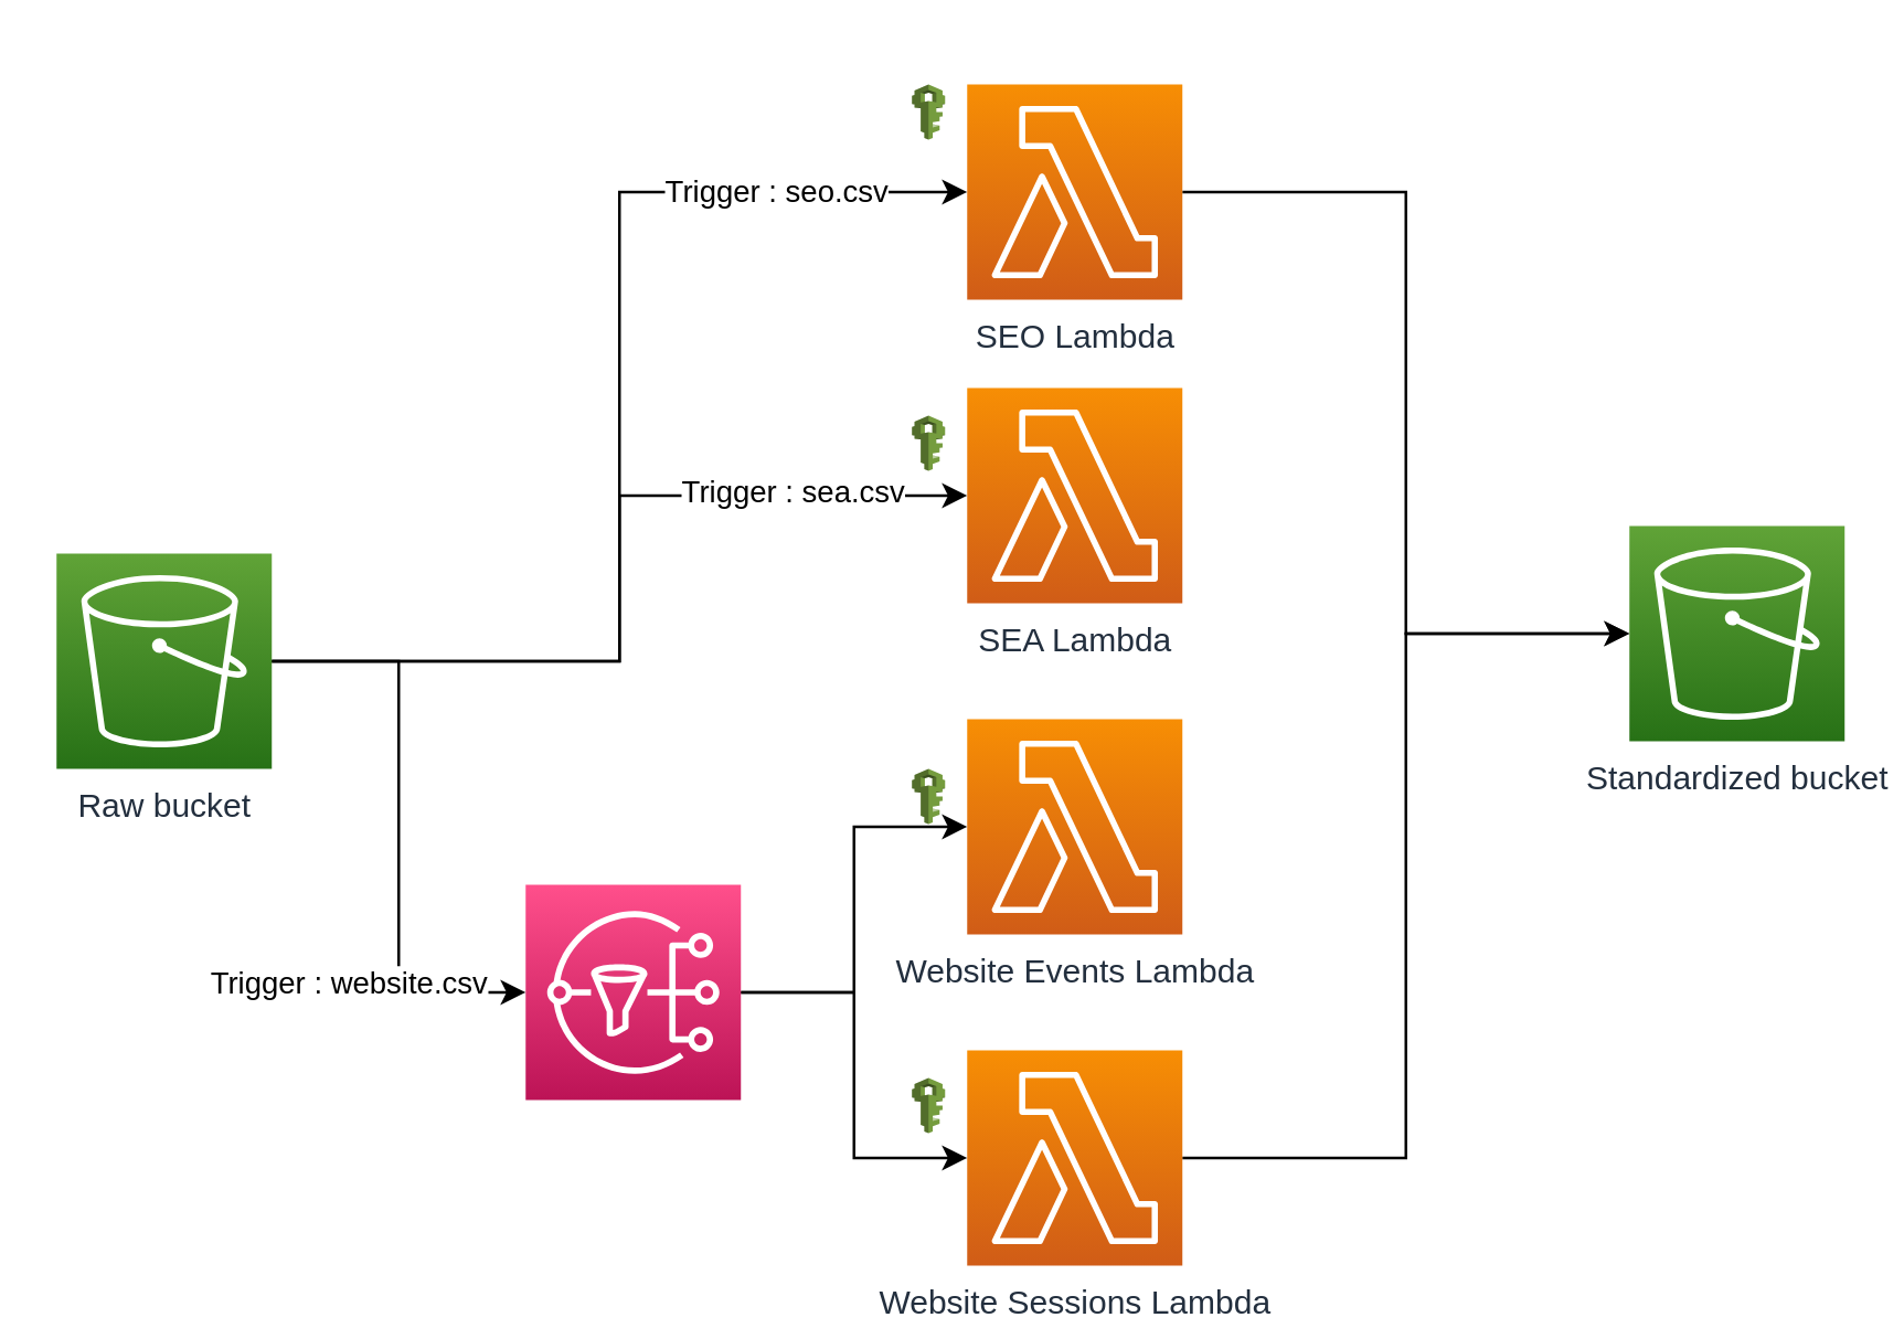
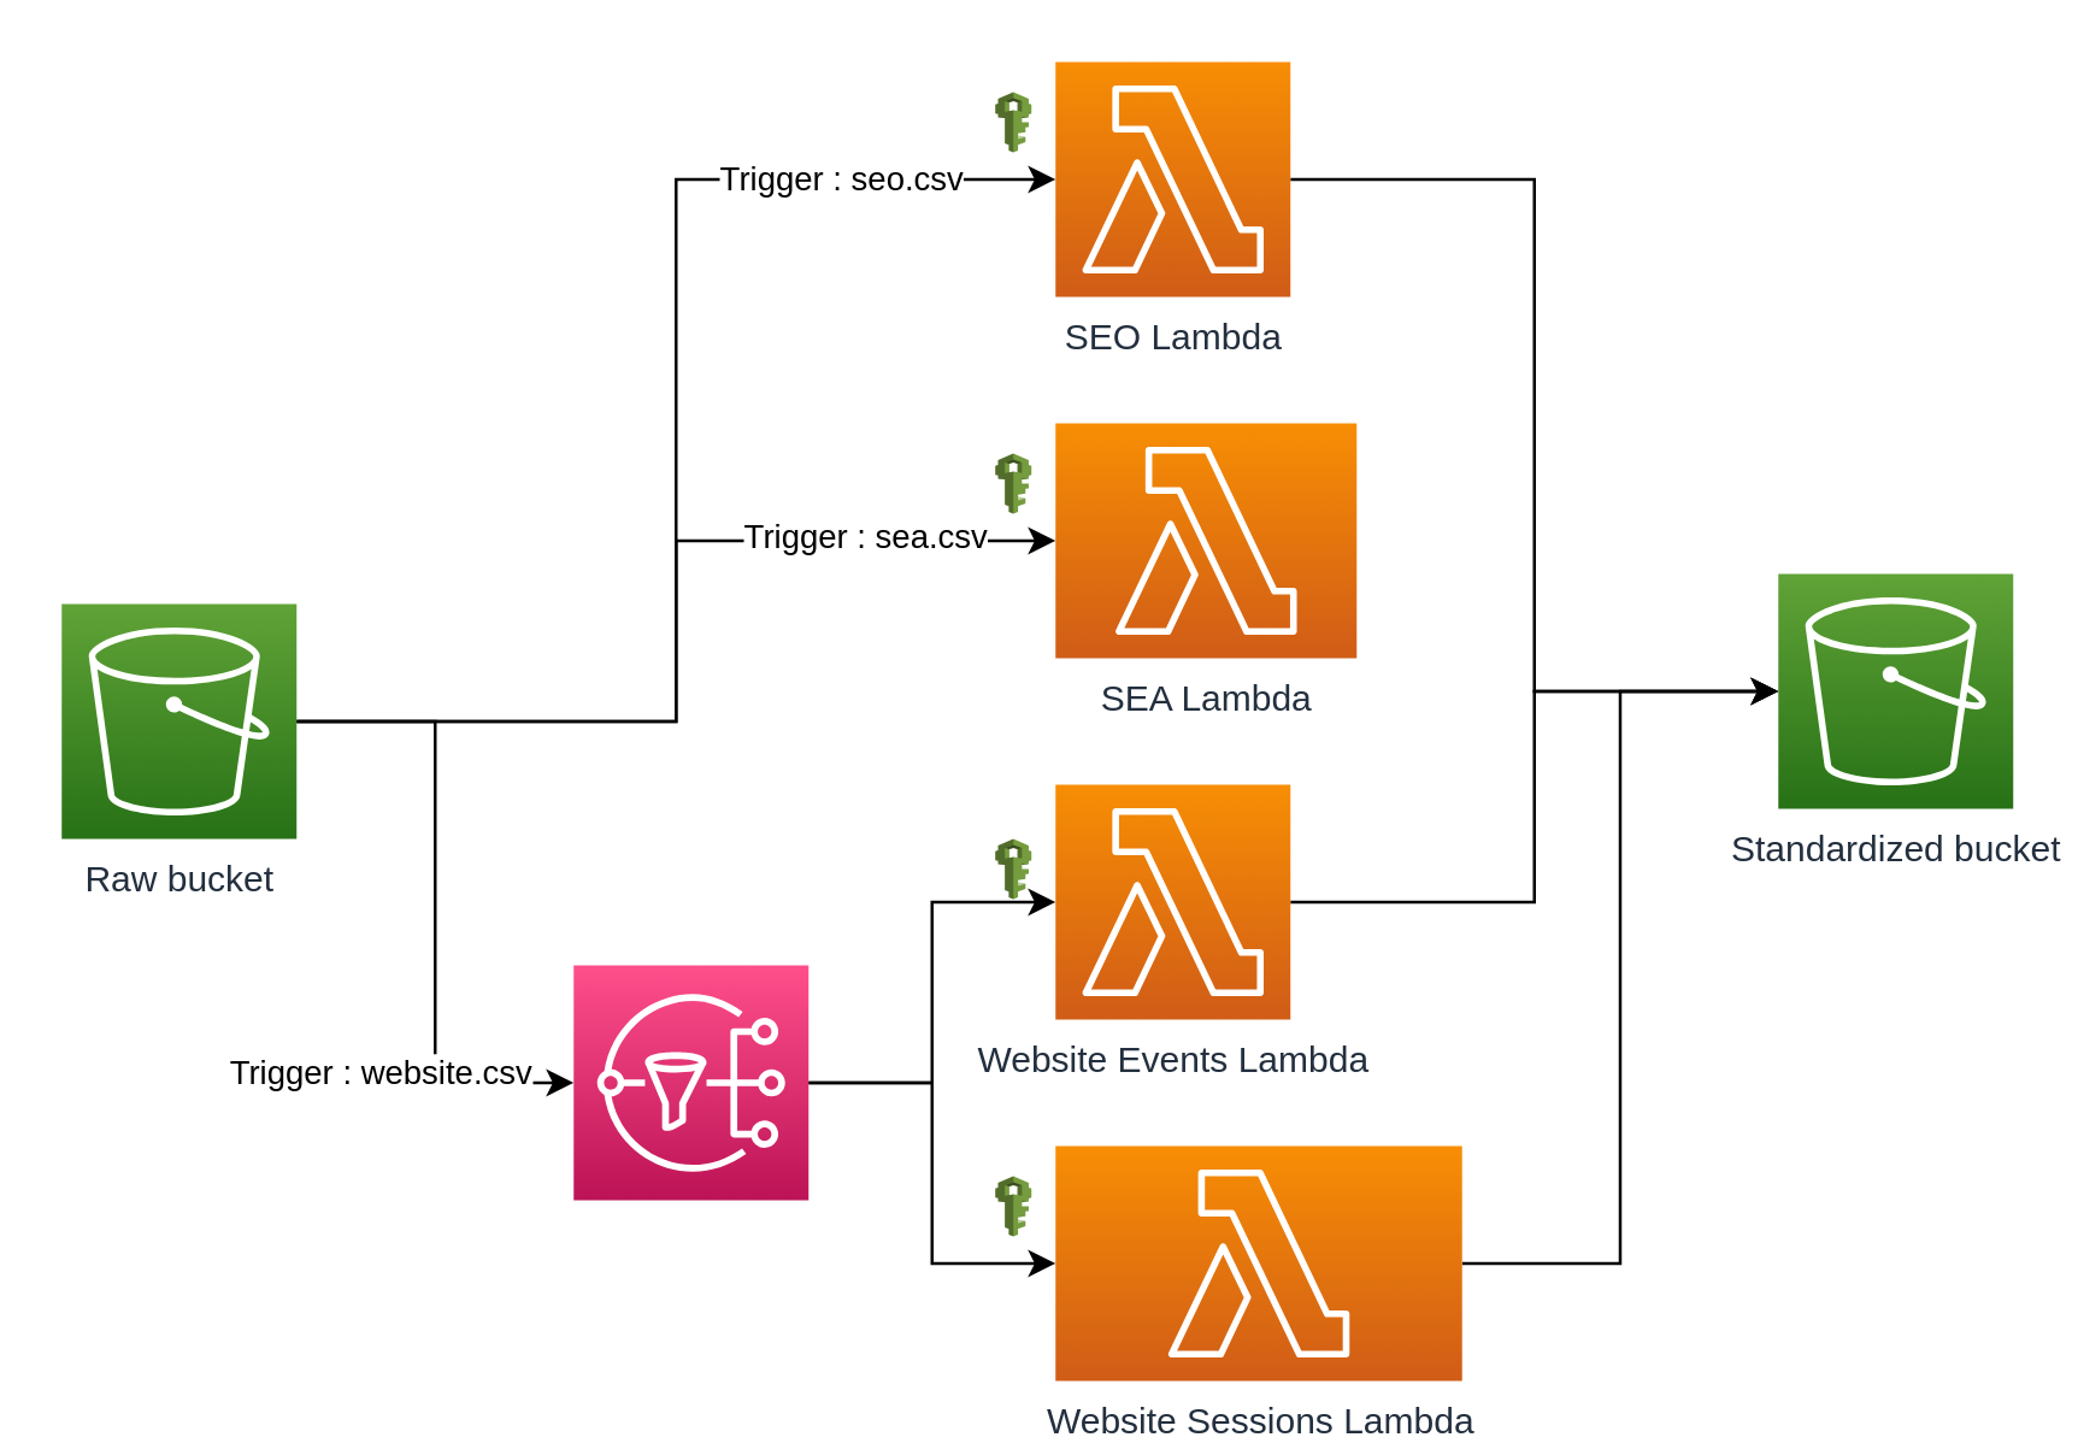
- <mxCell id="10" value="SEO Lambda" style="sketch=0;points=[[0,0,0],[0.25,0,0],[0.5,0,0],[0.75,0,0],[1,0,0],[0,1,0],[0.25,1,0],[0.5,1,0],[0.75,1,0],[1,1,0],[0,0.25,0],[0,0.5,0],[0,0.75,0],[1,0.25,0],[1,0.5,0],[1,0.75,0]];outlineConnect=0;fontColor=#232F3E;gradientColor=#F78E04;gradientDirection=north;fillColor=#D05C17;strokeColor=#ffffff;dashed=0;verticalLabelPosition=bottom;verticalAlign=top;align=center;html=1;fontSize=12;fontStyle=0;aspect=fixed;shape=mxgraph.aws4.resourceIcon;resIcon=mxgraph.aws4.lambda;" parent="1" vertex="1"><mxGeometry x="350" y="30" width="78" height="78" as="geometry" /></mxCell>
+ <mxCell id="10" value="SEO Lambda" style="sketch=0;points=[[0,0,0],[0.25,0,0],[0.5,0,0],[0.75,0,0],[1,0,0],[0,1,0],[0.25,1,0],[0.5,1,0],[0.75,1,0],[1,1,0],[0,0.25,0],[0,0.5,0],[0,0.75,0],[1,0.25,0],[1,0.5,0],[1,0.75,0]];outlineConnect=0;fontColor=#232F3E;gradientColor=#F78E04;gradientDirection=north;fillColor=#D05C17;strokeColor=#ffffff;dashed=0;verticalLabelPosition=bottom;verticalAlign=top;align=center;html=1;fontSize=12;fontStyle=0;aspect=fixed;shape=mxgraph.aws4.resourceIcon;resIcon=mxgraph.aws4.lambda;" parent="1" vertex="1"><mxGeometry x="350" y="20" width="78" height="78" as="geometry" /></mxCell>
- <mxCell id="11" value="SEA Lambda" style="sketch=0;points=[[0,0,0],[0.25,0,0],[0.5,0,0],[0.75,0,0],[1,0,0],[0,1,0],[0.25,1,0],[0.5,1,0],[0.75,1,0],[1,1,0],[0,0.25,0],[0,0.5,0],[0,0.75,0],[1,0.25,0],[1,0.5,0],[1,0.75,0]];outlineConnect=0;fontColor=#232F3E;gradientColor=#F78E04;gradientDirection=north;fillColor=#D05C17;strokeColor=#ffffff;dashed=0;verticalLabelPosition=bottom;verticalAlign=top;align=center;html=1;fontSize=12;fontStyle=0;aspect=fixed;shape=mxgraph.aws4.resourceIcon;resIcon=mxgraph.aws4.lambda;" parent="1" vertex="1"><mxGeometry x="350" y="140" width="78" height="78" as="geometry" /></mxCell>
+ <mxCell id="11" value="SEA Lambda" style="sketch=0;points=[[0,0,0],[0.25,0,0],[0.5,0,0],[0.75,0,0],[1,0,0],[0,1,0],[0.25,1,0],[0.5,1,0],[0.75,1,0],[1,1,0],[0,0.25,0],[0,0.5,0],[0,0.75,0],[1,0.25,0],[1,0.5,0],[1,0.75,0]];outlineConnect=0;fontColor=#232F3E;gradientColor=#F78E04;gradientDirection=north;fillColor=#D05C17;strokeColor=#ffffff;dashed=0;verticalLabelPosition=bottom;verticalAlign=top;align=center;html=1;fontSize=12;fontStyle=0;aspect=fixed;shape=mxgraph.aws4.resourceIcon;resIcon=mxgraph.aws4.lambda;" parent="1" vertex="1"><mxGeometry x="350" y="140" width="100" height="78" as="geometry" /></mxCell>
+ <mxCell id="12" style="edgeStyle=orthogonalEdgeStyle;rounded=0;orthogonalLoop=1;jettySize=auto;html=1;exitX=1;exitY=0.5;exitDx=0;exitDy=0;exitPerimeter=0;entryX=0;entryY=0.5;entryDx=0;entryDy=0;entryPerimeter=0;" parent="1" source="13" target="19" edge="1"><mxGeometry relative="1" as="geometry"><mxPoint x="551" y="230" as="targetPoint" /></mxGeometry></mxCell>
- <mxCell id="15" value="Website Sessions Lambda" style="sketch=0;points=[[0,0,0],[0.25,0,0],[0.5,0,0],[0.75,0,0],[1,0,0],[0,1,0],[0.25,1,0],[0.5,1,0],[0.75,1,0],[1,1,0],[0,0.25,0],[0,0.5,0],[0,0.75,0],[1,0.25,0],[1,0.5,0],[1,0.75,0]];outlineConnect=0;fontColor=#232F3E;gradientColor=#F78E04;gradientDirection=north;fillColor=#D05C17;strokeColor=#ffffff;dashed=0;verticalLabelPosition=bottom;verticalAlign=top;align=center;html=1;fontSize=12;fontStyle=0;aspect=fixed;shape=mxgraph.aws4.resourceIcon;resIcon=mxgraph.aws4.lambda;" parent="1" vertex="1"><mxGeometry x="350" y="380" width="78" height="78" as="geometry" /></mxCell>
+ <mxCell id="15" value="Website Sessions Lambda" style="sketch=0;points=[[0,0,0],[0.25,0,0],[0.5,0,0],[0.75,0,0],[1,0,0],[0,1,0],[0.25,1,0],[0.5,1,0],[0.75,1,0],[1,1,0],[0,0.25,0],[0,0.5,0],[0,0.75,0],[1,0.25,0],[1,0.5,0],[1,0.75,0]];outlineConnect=0;fontColor=#232F3E;gradientColor=#F78E04;gradientDirection=north;fillColor=#D05C17;strokeColor=#ffffff;dashed=0;verticalLabelPosition=bottom;verticalAlign=top;align=center;html=1;fontSize=12;fontStyle=0;aspect=fixed;shape=mxgraph.aws4.resourceIcon;resIcon=mxgraph.aws4.lambda;" parent="1" vertex="1"><mxGeometry x="350" y="380" width="135" height="78" as="geometry" /></mxCell>
